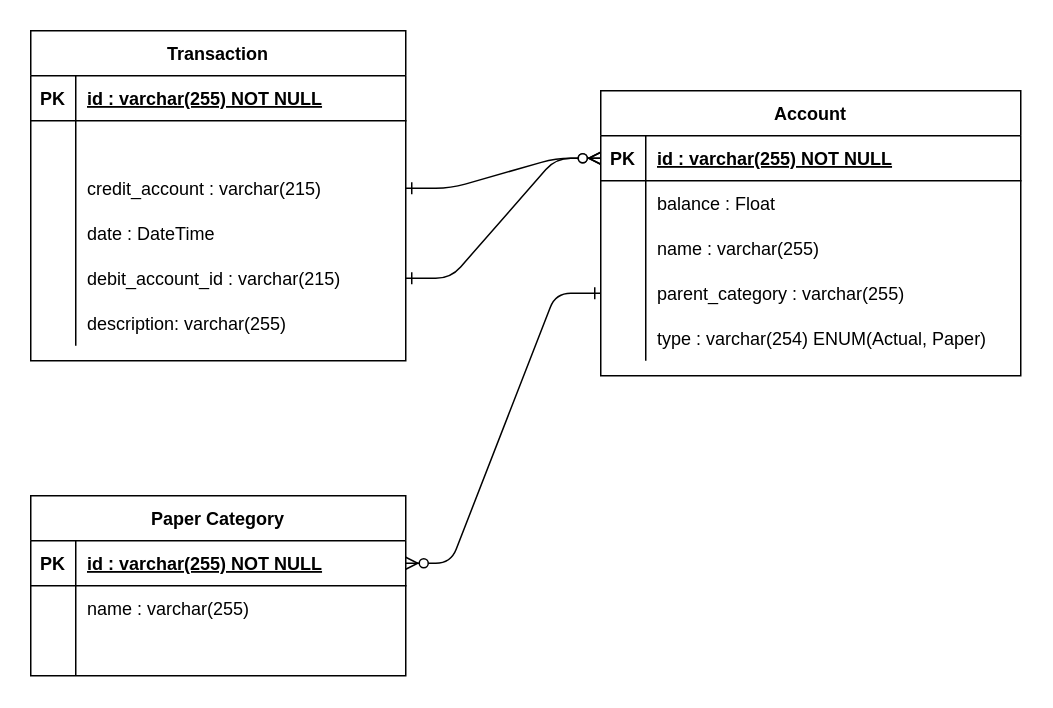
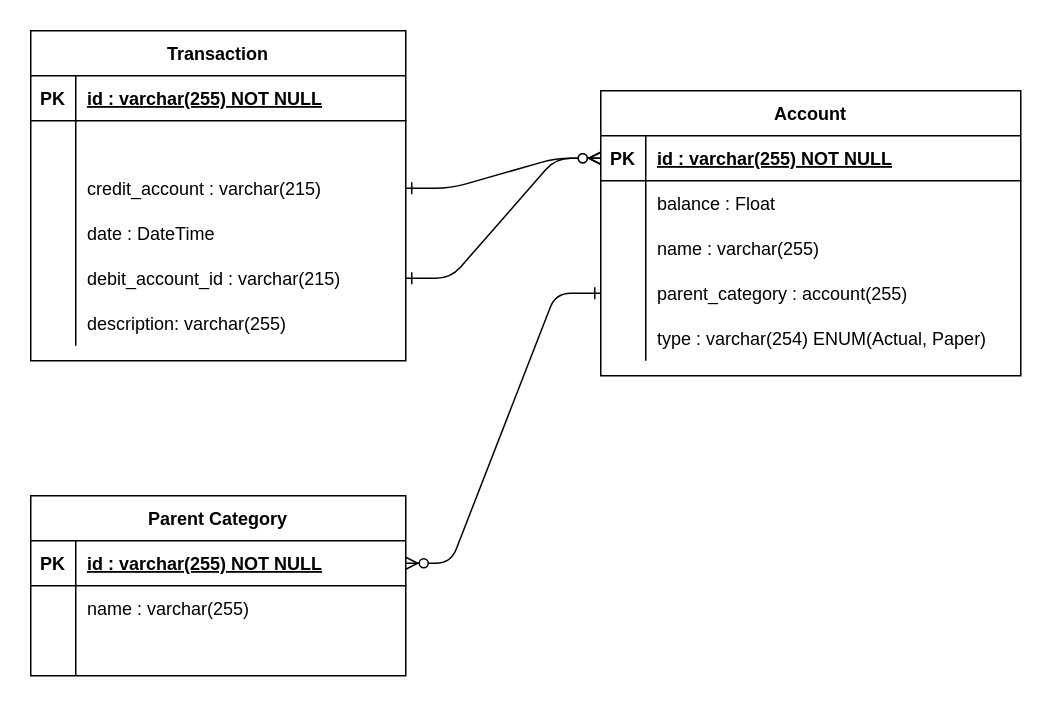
- <mxCell id="42" value="parent_category : varchar(255)" style="shape=partialRectangle;overflow=hidden;connectable=0;fillColor=none;top=0;left=0;bottom=0;right=0;align=left;spacingLeft=6;" vertex="1" parent="40"><mxGeometry x="30" width="250" height="30" as="geometry"><mxRectangle width="250" height="30" as="alternateBounds" /></mxGeometry></mxCell>
+ <mxCell id="42" value="parent_category : account(255)" style="shape=partialRectangle;overflow=hidden;connectable=0;fillColor=none;top=0;left=0;bottom=0;right=0;align=left;spacingLeft=6;" vertex="1" parent="40"><mxGeometry x="30" width="250" height="30" as="geometry"><mxRectangle width="250" height="30" as="alternateBounds" /></mxGeometry></mxCell>
- <mxCell id="2" value="Paper Category" style="shape=table;startSize=30;container=1;collapsible=1;childLayout=tableLayout;fixedRows=1;rowLines=0;fontStyle=1;align=center;resizeLast=1;" vertex="1" parent="1"><mxGeometry x="20" y="330" width="250" height="120" as="geometry" /></mxCell>
+ <mxCell id="2" value="Parent Category" style="shape=table;startSize=30;container=1;collapsible=1;childLayout=tableLayout;fixedRows=1;rowLines=0;fontStyle=1;align=center;resizeLast=1;" vertex="1" parent="1"><mxGeometry x="20" y="330" width="250" height="120" as="geometry" /></mxCell>
